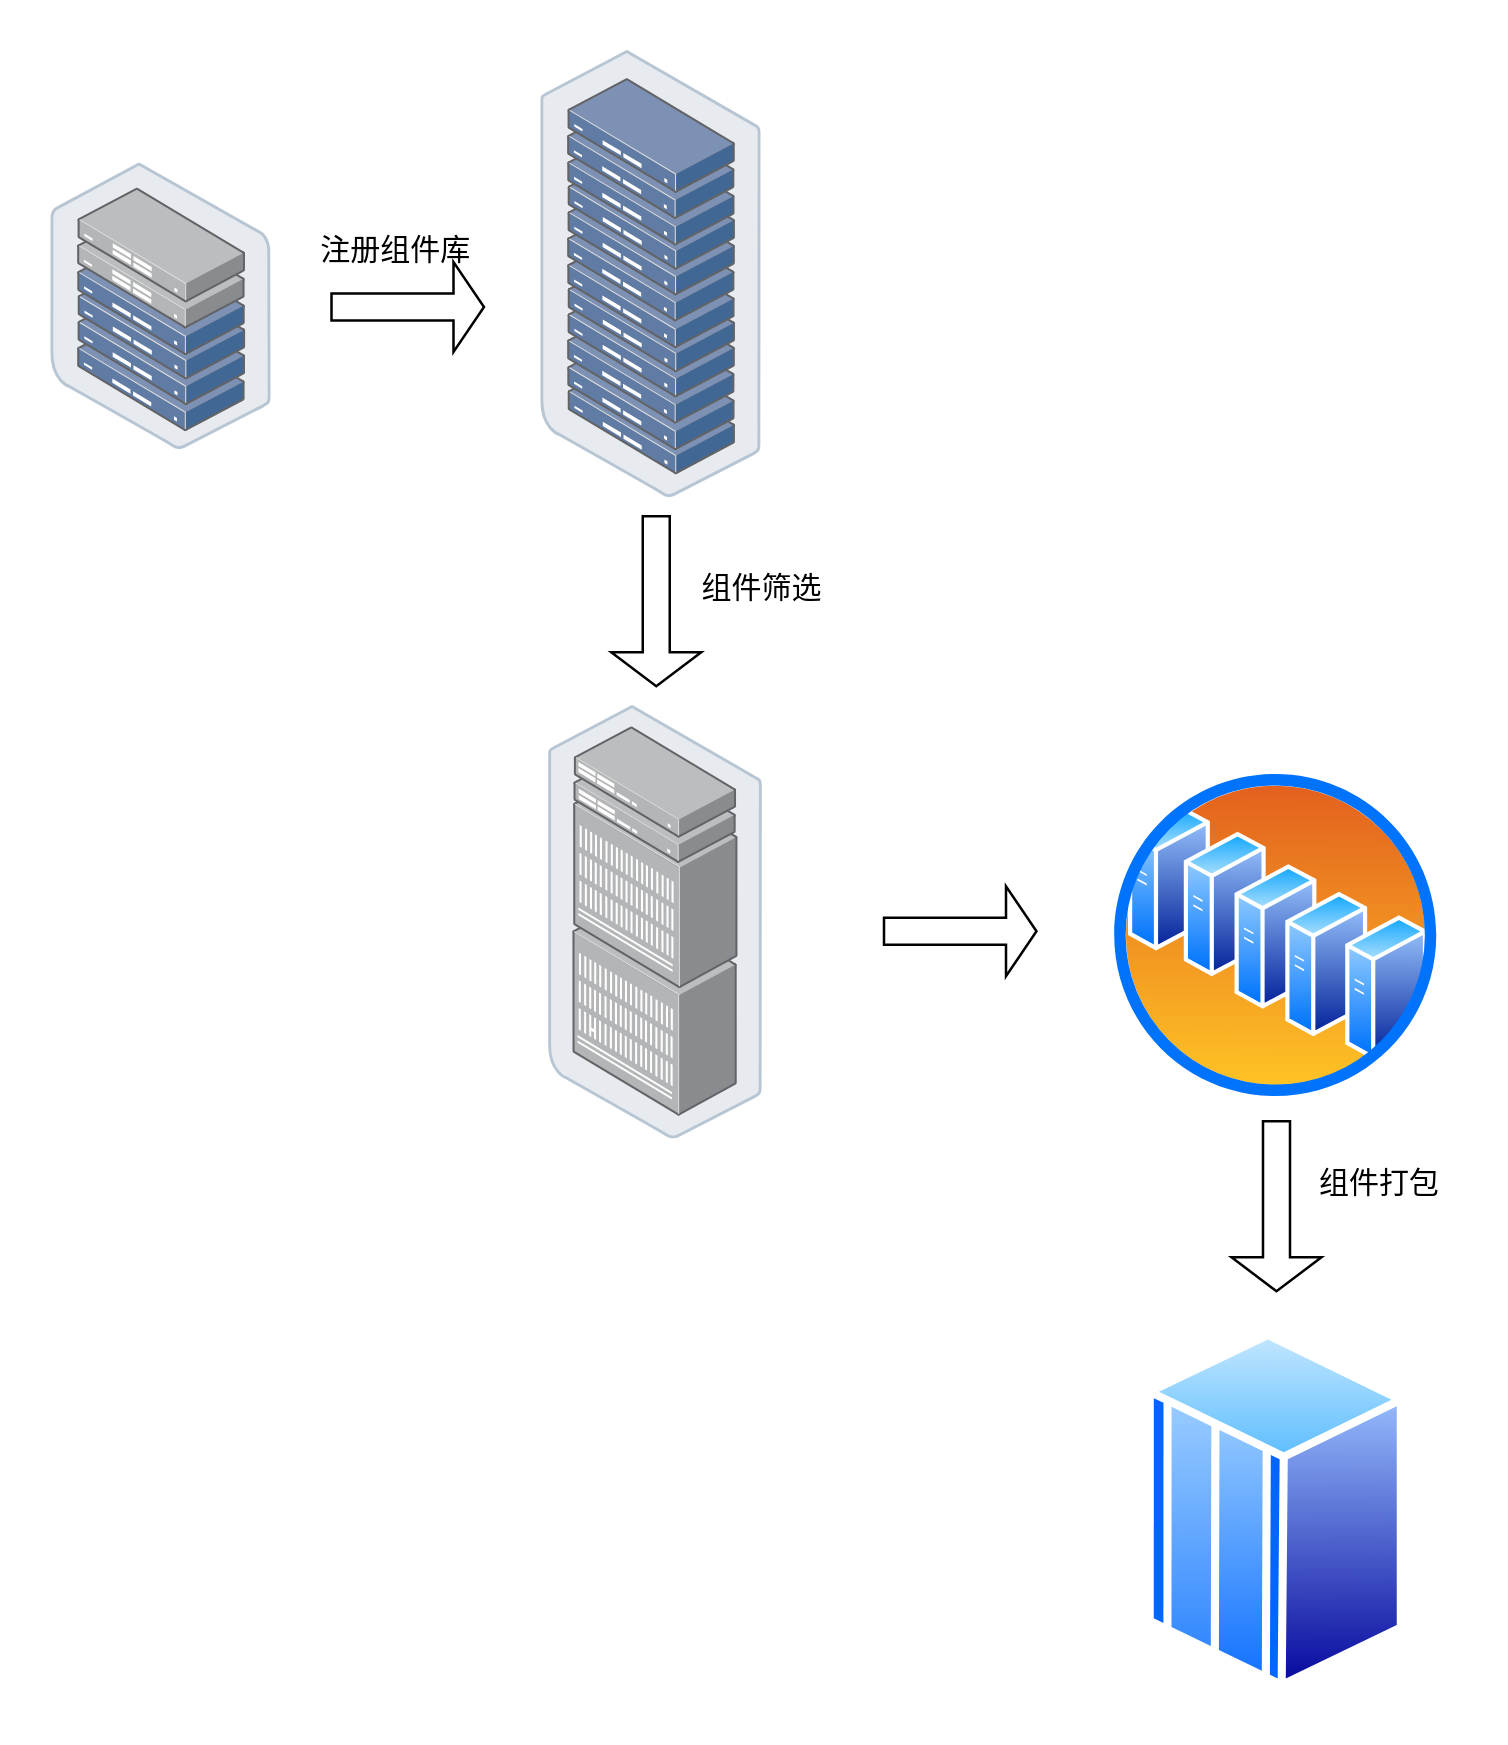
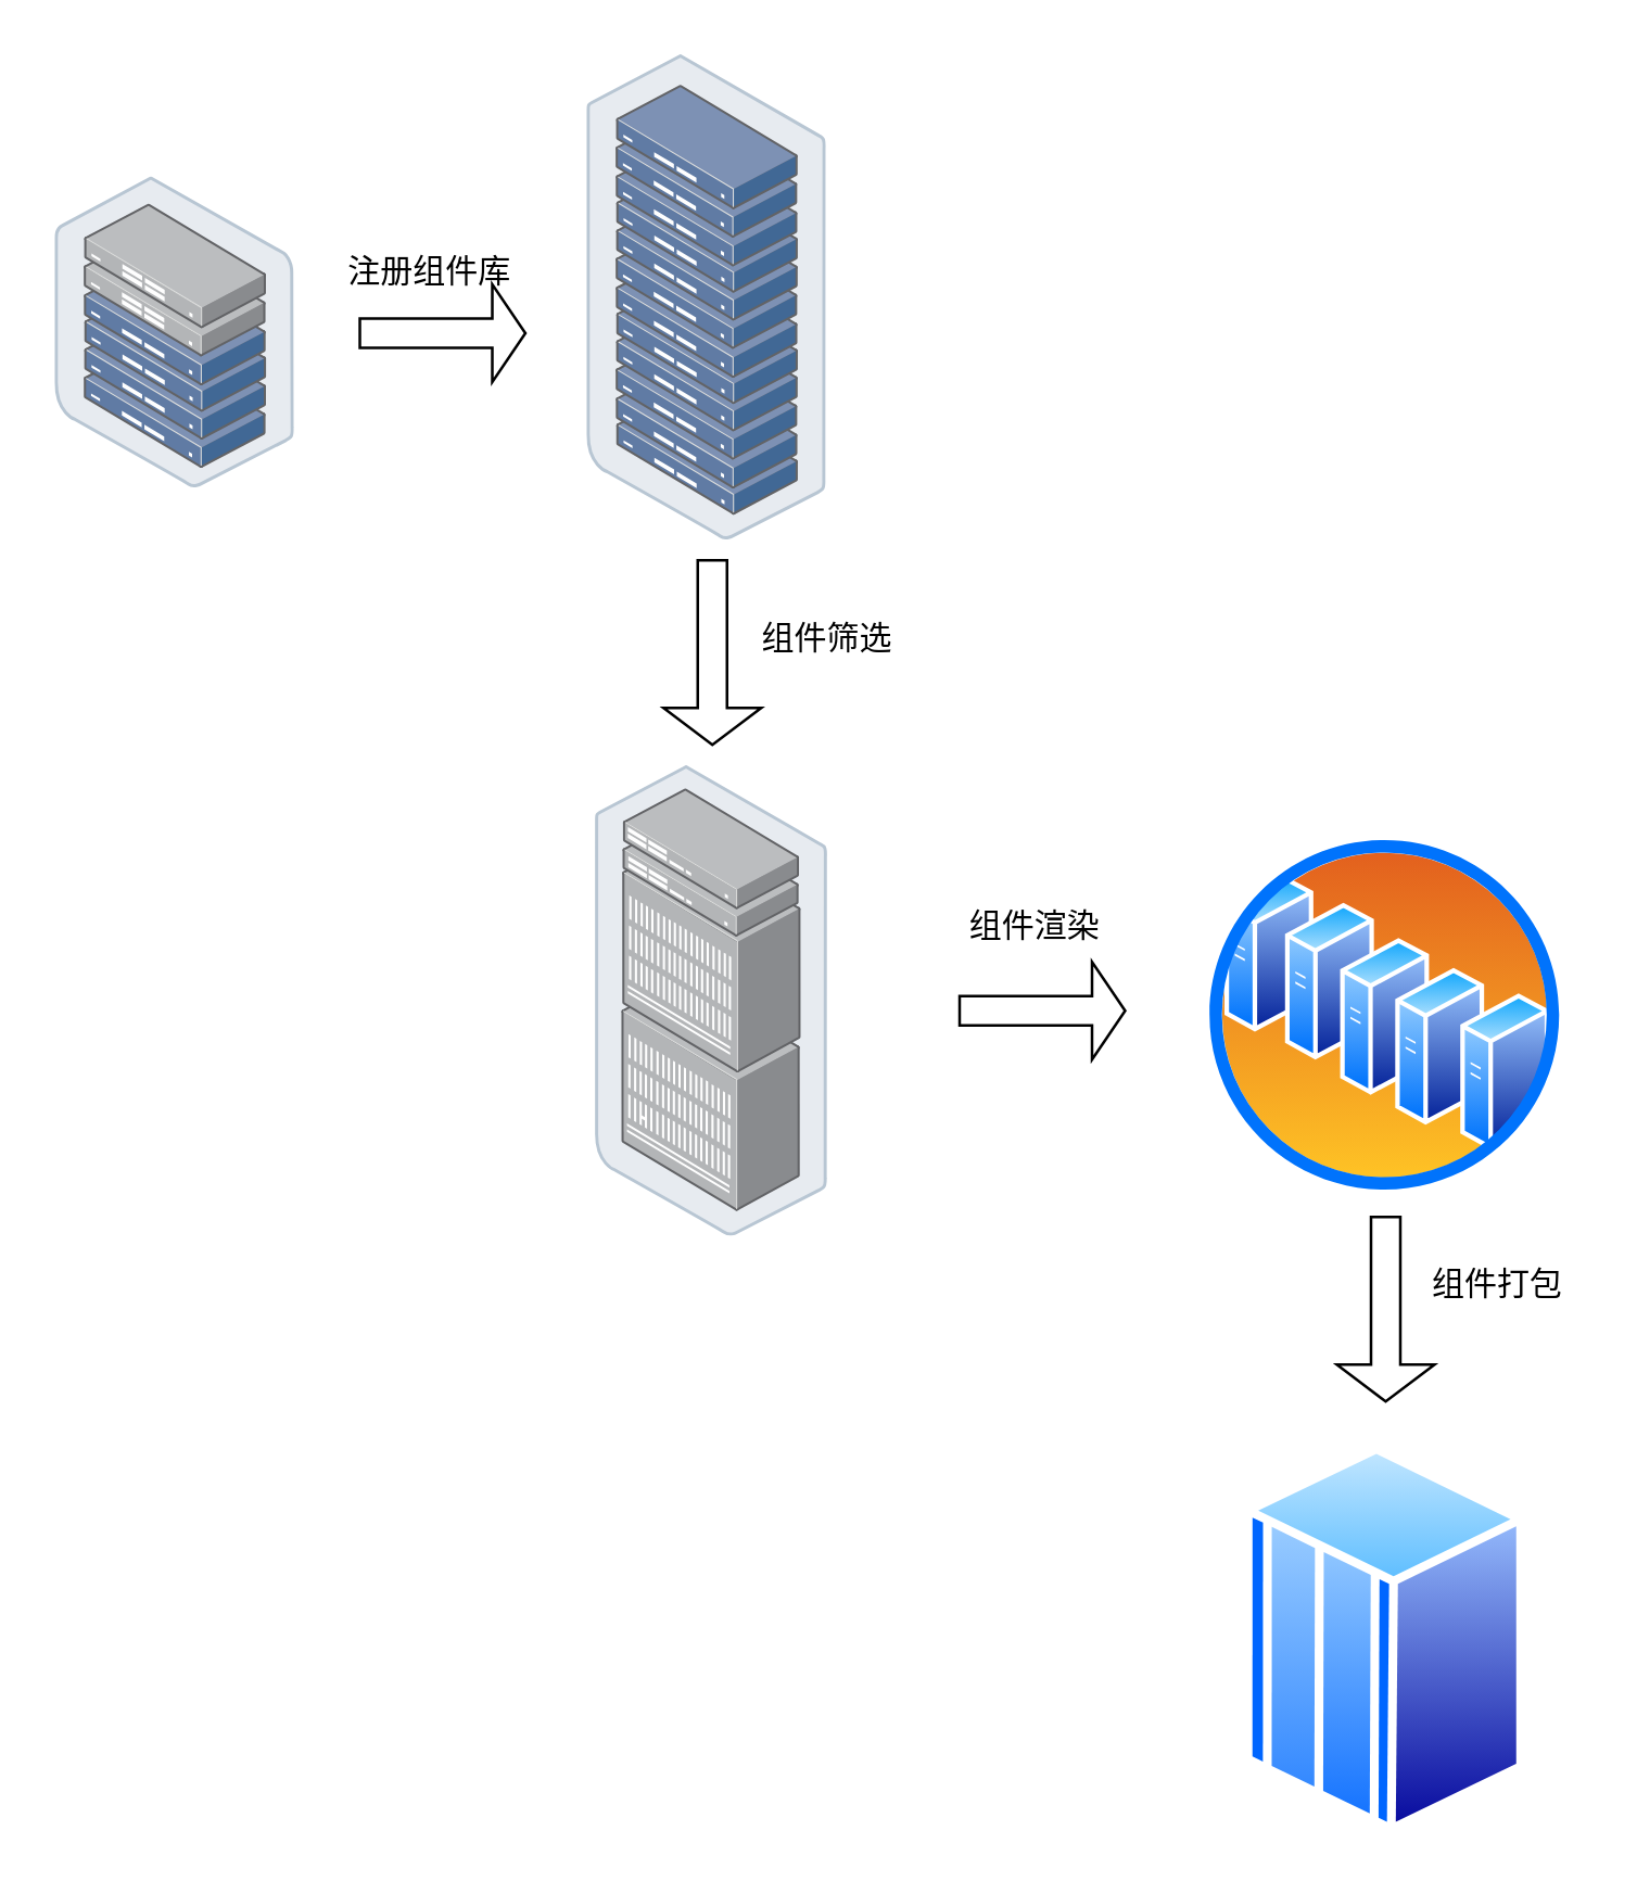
+ <mxCell id="10" value="组件渲染" style="text;html=1;strokeColor=none;fillColor=none;align=center;verticalAlign=middle;whiteSpace=wrap;rounded=0;" vertex="1" parent="1"><mxGeometry x="350" y="334" width="61.5" height="14" as="geometry" /></mxCell>
